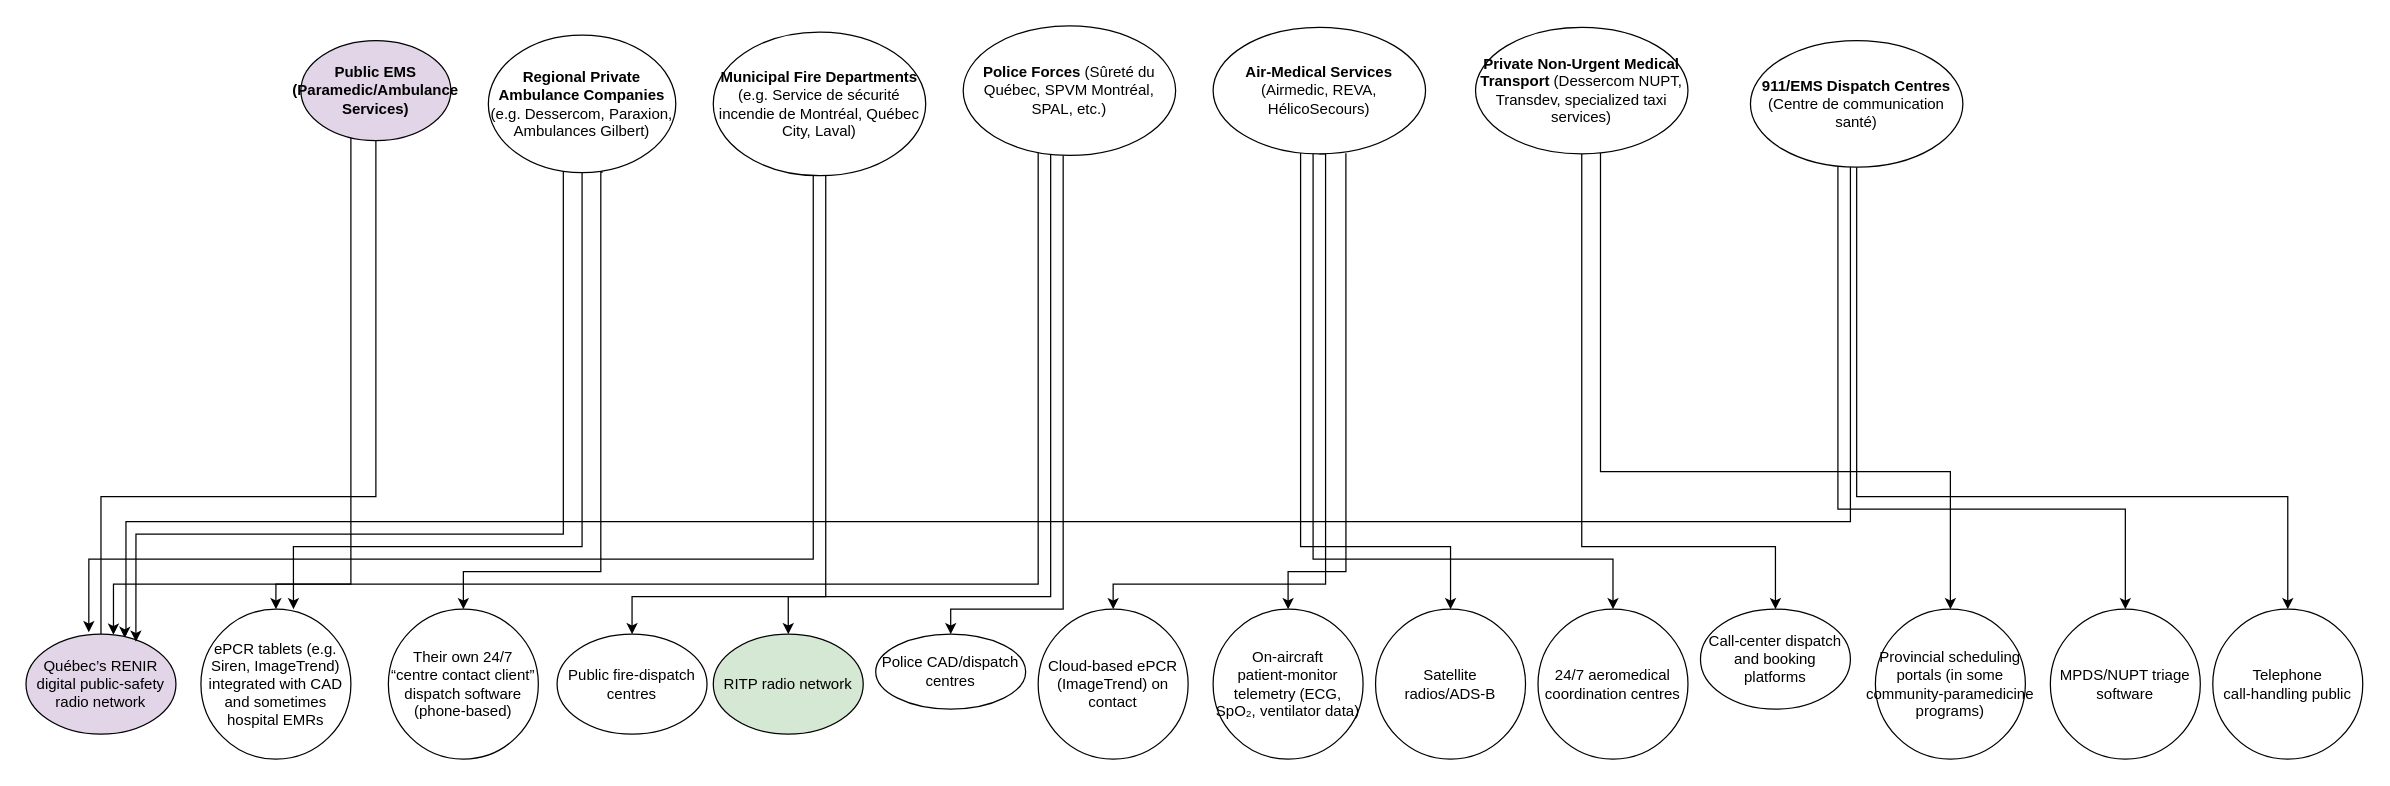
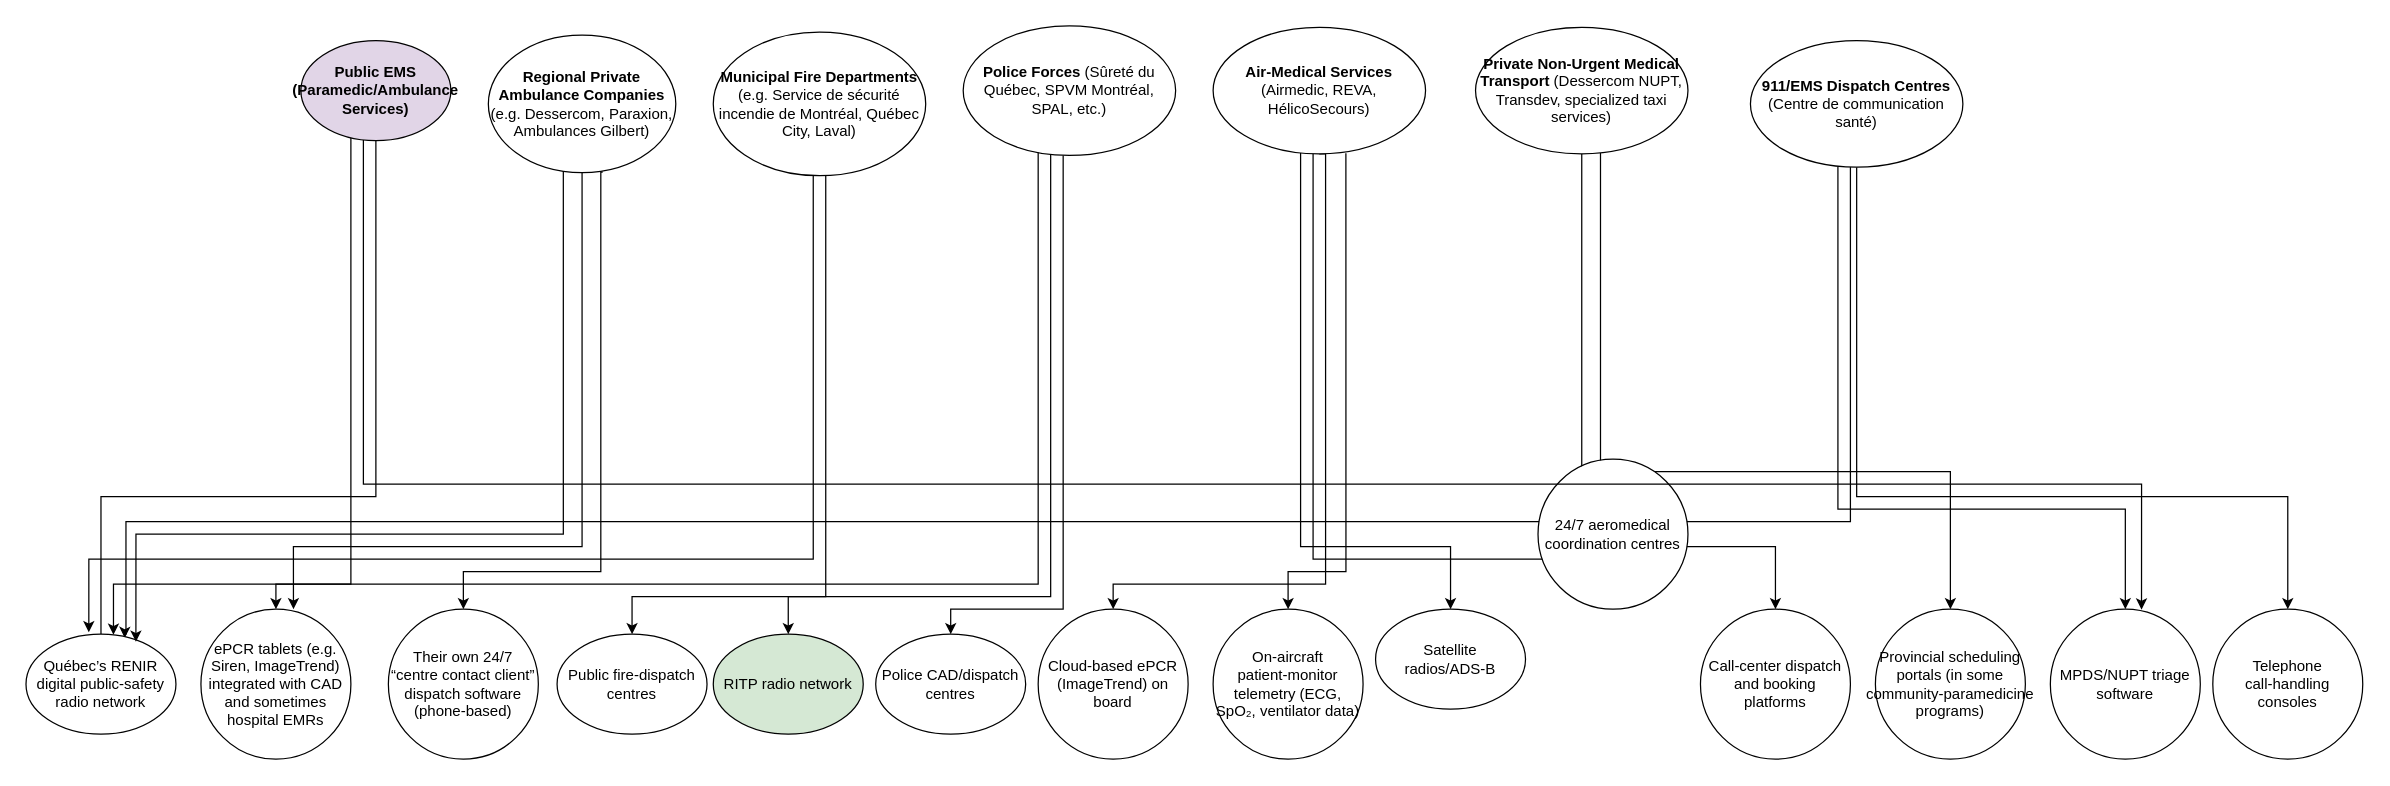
+ <mxCell id="42" style="edgeStyle=orthogonalEdgeStyle;rounded=0;orthogonalLoop=1;jettySize=auto;html=1;entryX=0.608;entryY=0.003;entryDx=0;entryDy=0;entryPerimeter=0;" edge="1" parent="1" source="4" target="40"><mxGeometry relative="1" as="geometry"><Array as="points"><mxPoint x="290" y="387" /><mxPoint x="1713" y="387" /></Array></mxGeometry></mxCell>
- <mxCell id="38" value="Call‑center dispatch and booking platforms" style="ellipse;whiteSpace=wrap;html=1;" vertex="1" parent="1"><mxGeometry x="1360" y="487" width="120" height="80" as="geometry" /></mxCell>
+ <mxCell id="38" value="Call‑center dispatch and booking platforms" style="ellipse;whiteSpace=wrap;html=1;" vertex="1" parent="1"><mxGeometry x="1360" y="487" width="120" height="120" as="geometry" /></mxCell>
- <mxCell id="33" value="Police CAD/dispatch centres" style="ellipse;whiteSpace=wrap;html=1;" vertex="1" parent="1"><mxGeometry x="700" y="507" width="120" height="60" as="geometry" /></mxCell>
+ <mxCell id="33" value="Police CAD/dispatch centres" style="ellipse;whiteSpace=wrap;html=1;" vertex="1" parent="1"><mxGeometry x="700" y="507" width="120" height="80" as="geometry" /></mxCell>
- <mxCell id="25" value="Québec’s RENIR digital public‑safety radio network" style="ellipse;whiteSpace=wrap;html=1;fillColor=#e1d5e7;" vertex="1" parent="1"><mxGeometry x="20" y="507" width="120" height="80" as="geometry" /></mxCell>
+ <mxCell id="25" value="Québec’s RENIR digital public‑safety radio network" style="ellipse;whiteSpace=wrap;html=1;" vertex="1" parent="1"><mxGeometry x="20" y="507" width="120" height="80" as="geometry" /></mxCell>
- <mxCell id="34" value="Cloud‑based ePCR (ImageTrend) on contact" style="ellipse;whiteSpace=wrap;html=1;" vertex="1" parent="1"><mxGeometry x="830" y="487" width="120" height="120" as="geometry" /></mxCell>
+ <mxCell id="34" value="Cloud‑based ePCR (ImageTrend) on board" style="ellipse;whiteSpace=wrap;html=1;" vertex="1" parent="1"><mxGeometry x="830" y="487" width="120" height="120" as="geometry" /></mxCell>
- <mxCell id="36" value="Satellite radios/ADS‑B" style="ellipse;whiteSpace=wrap;html=1;" vertex="1" parent="1"><mxGeometry x="1100" y="487" width="120" height="120" as="geometry" /></mxCell>
+ <mxCell id="36" value="Satellite radios/ADS‑B" style="ellipse;whiteSpace=wrap;html=1;" vertex="1" parent="1"><mxGeometry x="1100" y="487" width="120" height="80" as="geometry" /></mxCell>
- <mxCell id="37" value="24/7 aeromedical coordination centres" style="ellipse;whiteSpace=wrap;html=1;" vertex="1" parent="1"><mxGeometry x="1230" y="487" width="120" height="120" as="geometry" /></mxCell>
+ <mxCell id="37" value="24/7 aeromedical coordination centres" style="ellipse;whiteSpace=wrap;html=1;" vertex="1" parent="1"><mxGeometry x="1230" y="367" width="120" height="120" as="geometry" /></mxCell>
- <mxCell id="41" value="Telephone call‑handling public" style="ellipse;whiteSpace=wrap;html=1;" vertex="1" parent="1"><mxGeometry x="1770" y="487" width="120" height="120" as="geometry" /></mxCell>
+ <mxCell id="41" value="Telephone call‑handling consoles" style="ellipse;whiteSpace=wrap;html=1;" vertex="1" parent="1"><mxGeometry x="1770" y="487" width="120" height="120" as="geometry" /></mxCell>
